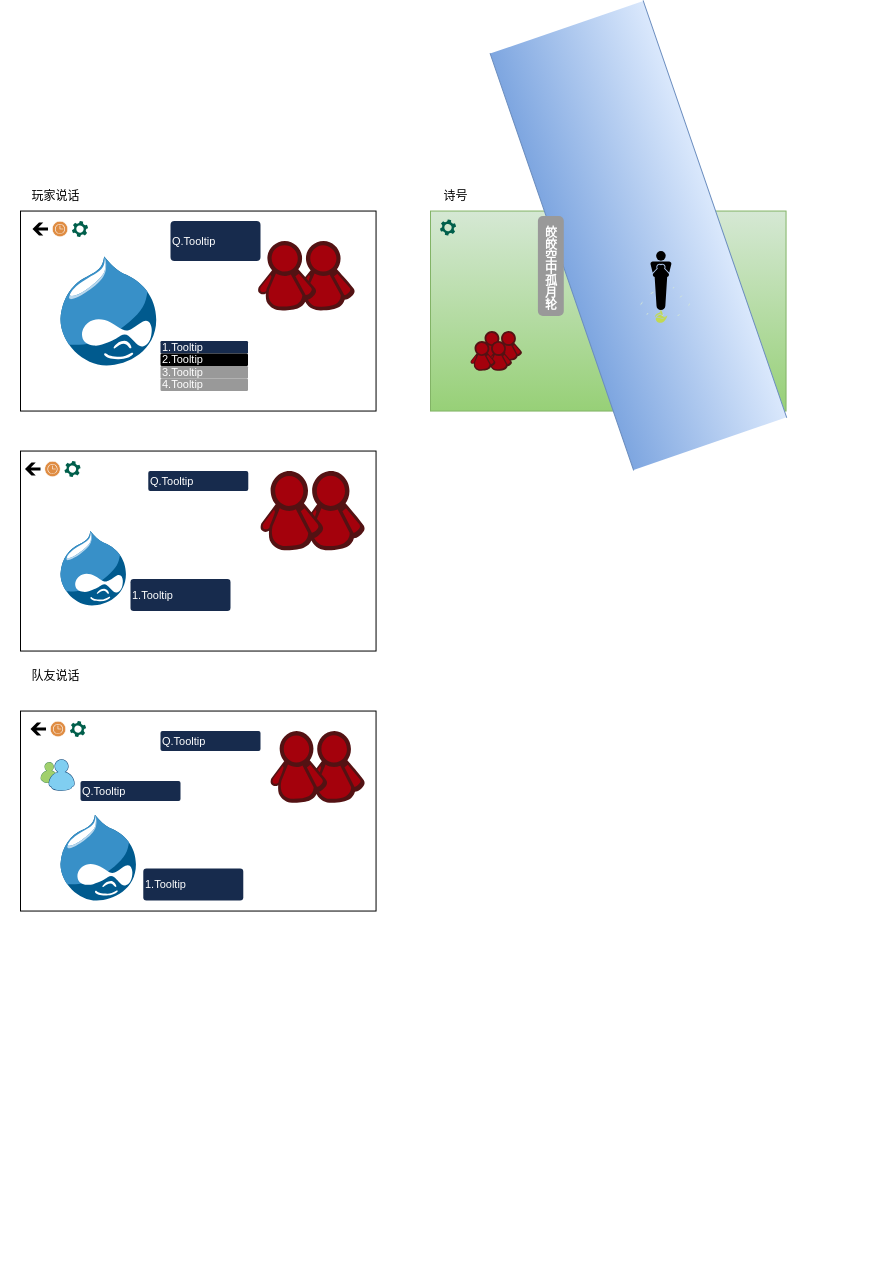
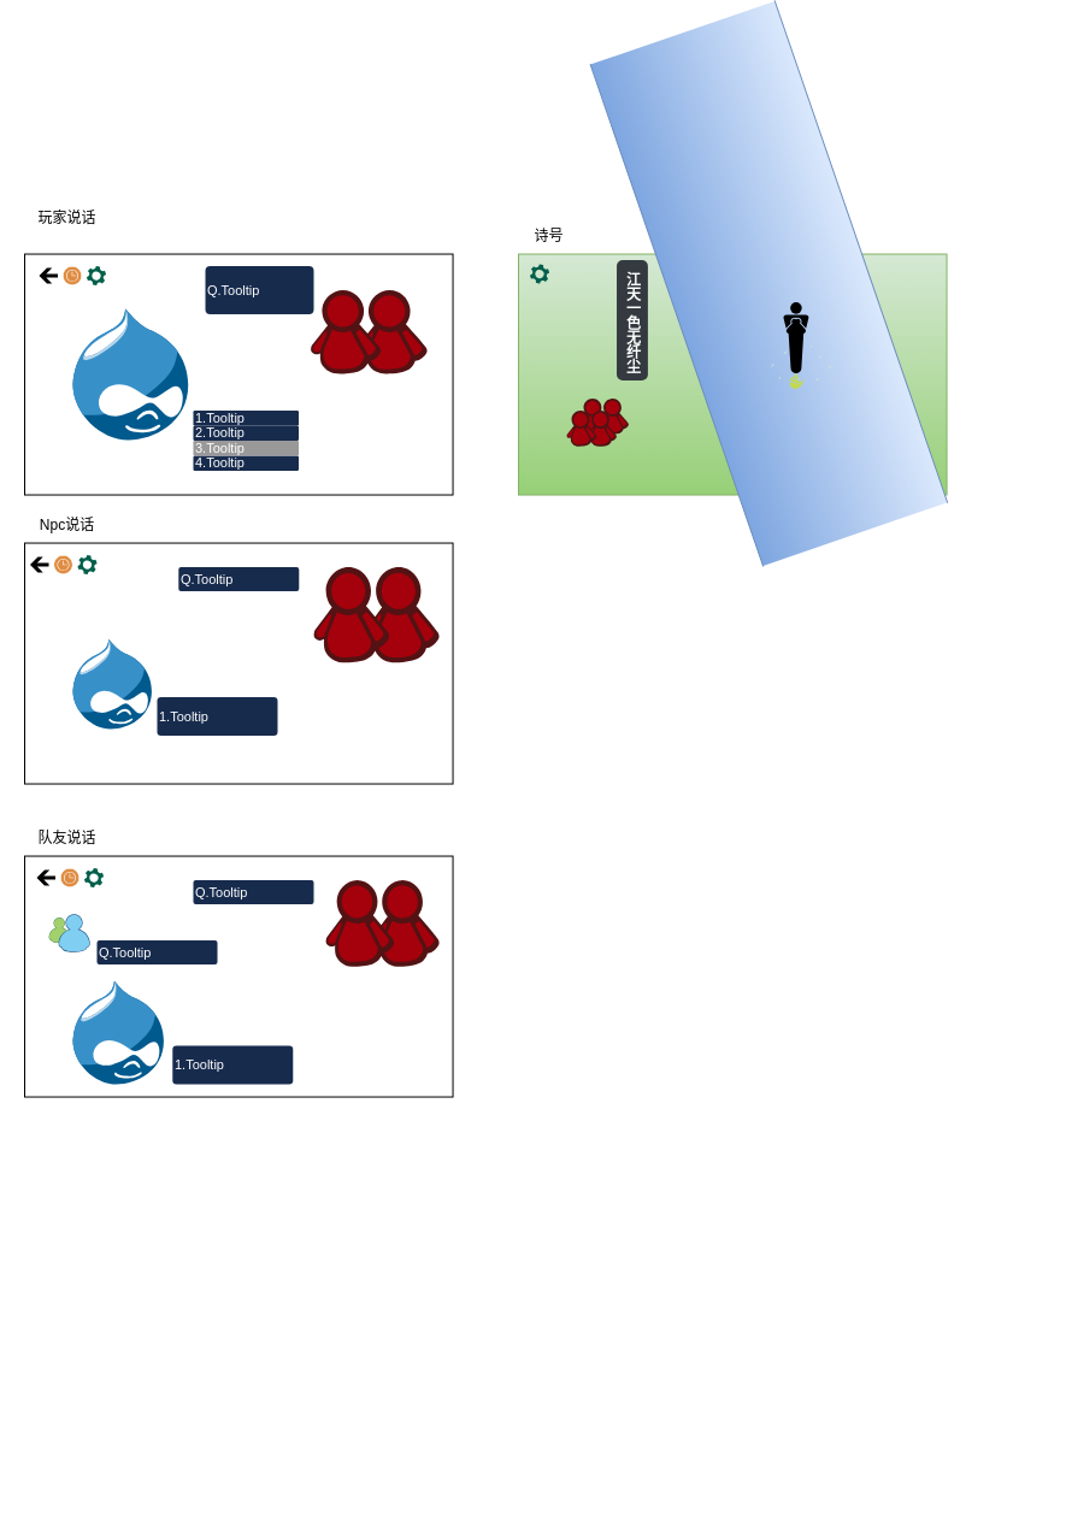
- <mxCell id="16" value="玩家说话" style="text;html=1;align=center;verticalAlign=middle;resizable=0;points=[];autosize=1;strokeColor=none;fillColor=none;" vertex="1" parent="1"><mxGeometry x="20" y="46.54" width="70" height="30" as="geometry" /></mxCell>
+ <mxCell id="16" value="玩家说话" style="text;html=1;align=center;verticalAlign=middle;resizable=0;points=[];autosize=1;strokeColor=none;fillColor=none;" vertex="1" parent="1"><mxGeometry x="20" y="31.54" width="70" height="30" as="geometry" /></mxCell>
+ <mxCell id="49" value="江天一色无纤尘&lt;div style=&quot;font-size: 12px;&quot;&gt;&lt;br style=&quot;font-size: 12px;&quot;&gt;&lt;/div&gt;" style="html=1;shadow=0;dashed=0;shape=mxgraph.bootstrap.rrect;rSize=5;strokeColor=none;strokeWidth=1;fillColor=#343A40;fontColor=#FFFFFF;whiteSpace=wrap;align=left;verticalAlign=bottom;spacingLeft=0;fontStyle=1;fontSize=12;spacing=5;textDirection=vertical-lr;horizontal=1;" vertex="1" parent="41"><mxGeometry x="81.53" y="-798.46" width="25.88" height="100" as="geometry" /></mxCell>
- <mxCell id="50" value="&lt;div style=&quot;&quot;&gt;皎皎空中孤月轮&lt;br style=&quot;font-size: 12px;&quot;&gt;&lt;/div&gt;" style="html=1;shadow=0;dashed=0;shape=mxgraph.bootstrap.rrect;rSize=5;strokeColor=none;strokeWidth=1;fillColor=#999999;fontColor=#FFFFFF;whiteSpace=wrap;align=left;verticalAlign=bottom;spacingLeft=0;fontStyle=1;fontSize=12;spacing=5;textDirection=vertical-lr;horizontal=1;" vertex="1" parent="41"><mxGeometry x="107.41" y="-798.46" width="25.88" height="100" as="geometry" /></mxCell>
- <mxCell id="9" value="2.Tooltip" style="rounded=1;arcSize=10;fillColor=#000000;strokeColor=none;html=1;fontSize=11;align=left;fontColor=#ffffff;fontStyle=0;fontSize=11;sketch=0;" vertex="1" parent="5"><mxGeometry x="-10" y="22.5" width="87.5" height="12.5" as="geometry" /></mxCell>
+ <mxCell id="9" value="2.Tooltip" style="rounded=1;arcSize=10;fillColor=#172B4D;strokeColor=none;html=1;fontSize=11;align=left;fontColor=#ffffff;fontStyle=0;fontSize=11;sketch=0;" vertex="1" parent="5"><mxGeometry x="-10" y="22.5" width="87.5" height="12.5" as="geometry" /></mxCell>
- <mxCell id="7" value="4.Tooltip" style="rounded=1;arcSize=10;fillColor=#999999;strokeColor=none;html=1;fontSize=11;align=left;fontColor=#ffffff;fontStyle=0;fontSize=11;sketch=0;" vertex="1" parent="5"><mxGeometry x="-10" y="47.5" width="87.5" height="12.5" as="geometry" /></mxCell>
+ <mxCell id="7" value="4.Tooltip" style="rounded=1;arcSize=10;fillColor=#172B4D;strokeColor=none;html=1;fontSize=11;align=left;fontColor=#ffffff;fontStyle=0;fontSize=11;sketch=0;" vertex="1" parent="5"><mxGeometry x="-10" y="47.5" width="87.5" height="12.5" as="geometry" /></mxCell>
+ <mxCell id="17" value="Npc说话" style="text;html=1;align=center;verticalAlign=middle;resizable=0;points=[];autosize=1;strokeColor=none;fillColor=none;" vertex="1" parent="1"><mxGeometry x="20" y="286.54" width="70" height="30" as="geometry" /></mxCell>
- <mxCell id="24" value="队友说话" style="text;html=1;align=center;verticalAlign=middle;resizable=0;points=[];autosize=1;strokeColor=none;fillColor=none;" vertex="1" parent="1"><mxGeometry x="20" y="526.54" width="70" height="30" as="geometry" /></mxCell>
+ <mxCell id="24" value="队友说话" style="text;html=1;align=center;verticalAlign=middle;resizable=0;points=[];autosize=1;strokeColor=none;fillColor=none;" vertex="1" parent="1"><mxGeometry x="20" y="546.54" width="70" height="30" as="geometry" /></mxCell>
